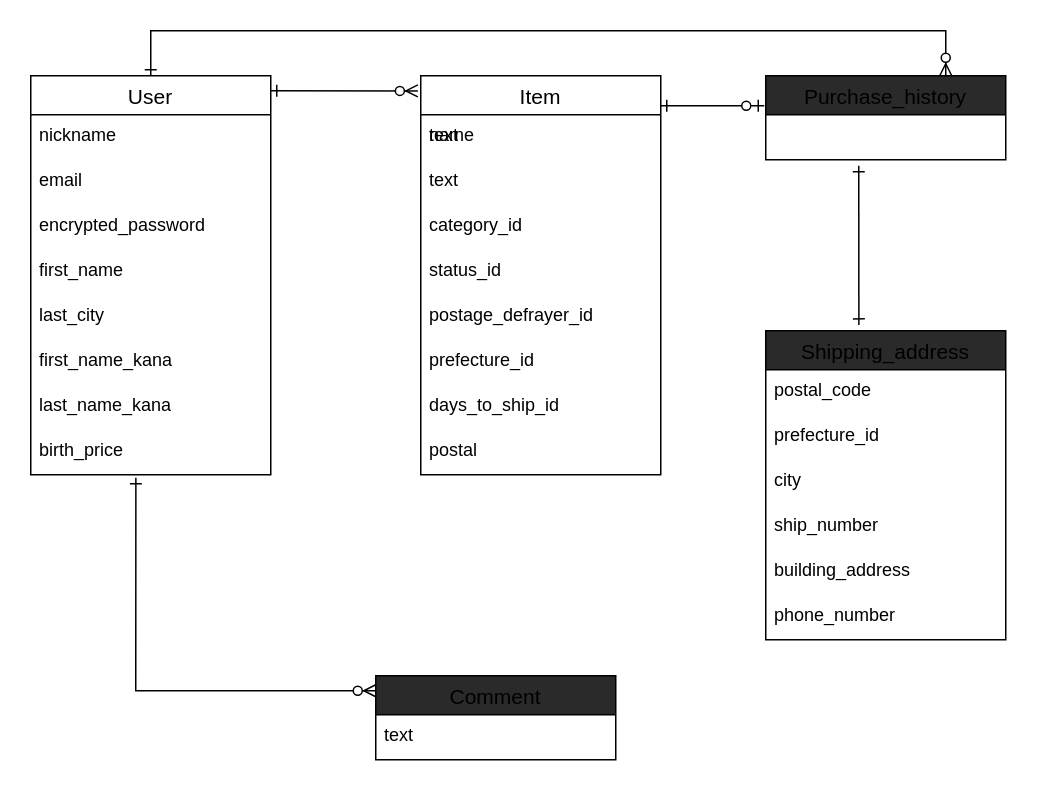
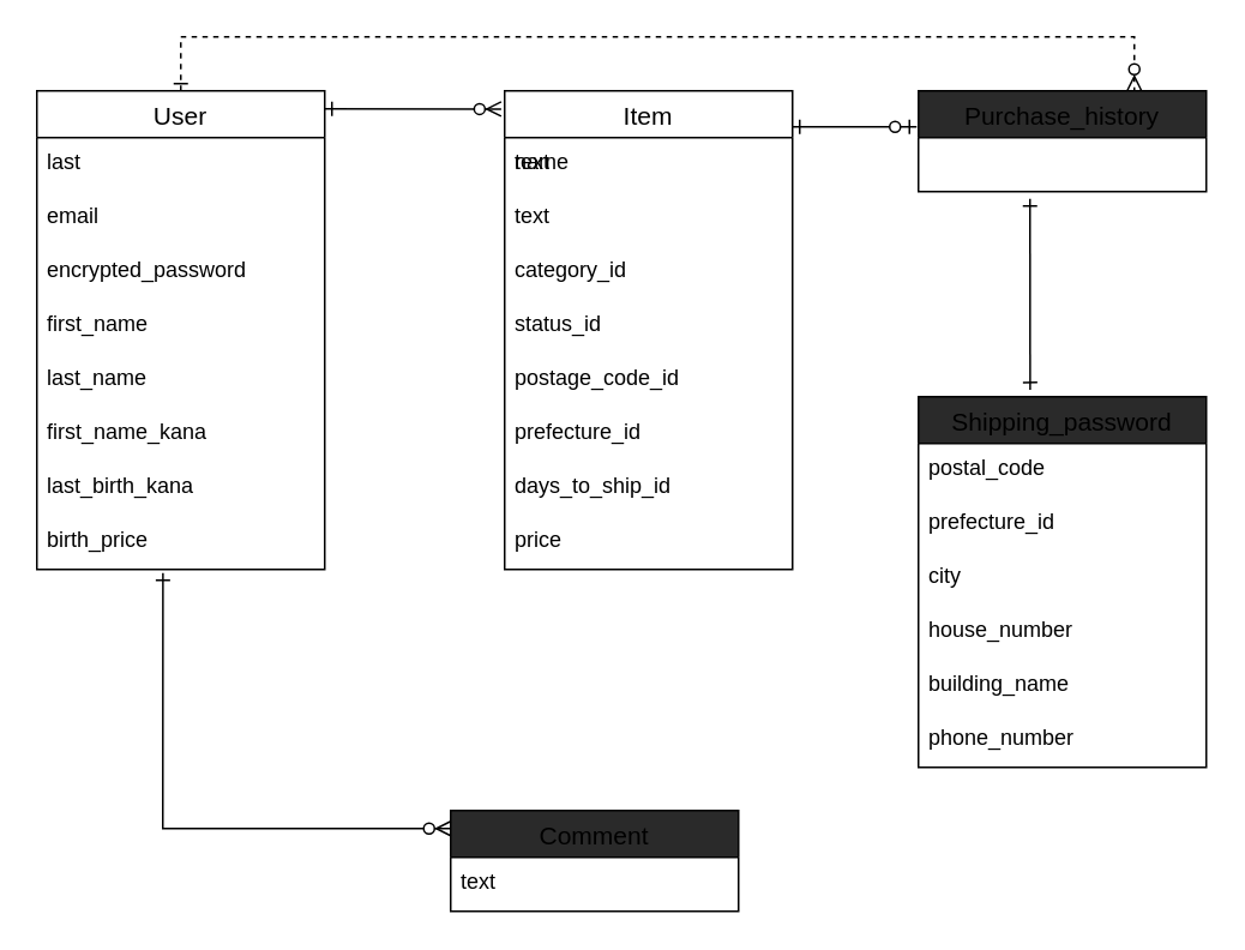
- <mxCell id="25" value="" style="endArrow=ERzeroToMany;html=1;rounded=0;exitX=0.5;exitY=0;exitDx=0;exitDy=0;entryX=0.75;entryY=0;entryDx=0;entryDy=0;endFill=1;startArrow=ERone;startFill=0;" parent="1" source="2" target="23" edge="1"><mxGeometry relative="1" as="geometry"><mxPoint x="150" y="30" as="sourcePoint" /><mxPoint x="610" y="40" as="targetPoint" /><Array as="points"><mxPoint x="100" y="20" /><mxPoint x="630" y="20" /></Array></mxGeometry></mxCell>
+ <mxCell id="25" value="" style="endArrow=ERzeroToMany;html=1;rounded=0;exitX=0.5;exitY=0;exitDx=0;exitDy=0;entryX=0.75;entryY=0;entryDx=0;entryDy=0;endFill=1;startArrow=ERone;startFill=0;dashed=1;" parent="1" source="2" target="23" edge="1"><mxGeometry relative="1" as="geometry"><mxPoint x="150" y="30" as="sourcePoint" /><mxPoint x="610" y="40" as="targetPoint" /><Array as="points"><mxPoint x="100" y="20" /><mxPoint x="630" y="20" /></Array></mxGeometry></mxCell>
- <mxCell id="3" value="nickname" style="text;strokeColor=none;fillColor=none;spacingLeft=4;spacingRight=4;overflow=hidden;rotatable=0;points=[[0,0.5],[1,0.5]];portConstraint=eastwest;fontSize=12;" parent="2" vertex="1"><mxGeometry y="26" width="160" height="30" as="geometry" /></mxCell>
+ <mxCell id="3" value="last" style="text;strokeColor=none;fillColor=none;spacingLeft=4;spacingRight=4;overflow=hidden;rotatable=0;points=[[0,0.5],[1,0.5]];portConstraint=eastwest;fontSize=12;" parent="2" vertex="1"><mxGeometry y="26" width="160" height="30" as="geometry" /></mxCell>
- <mxCell id="7" value="last_city" style="text;strokeColor=none;fillColor=none;spacingLeft=4;spacingRight=4;overflow=hidden;rotatable=0;points=[[0,0.5],[1,0.5]];portConstraint=eastwest;fontSize=12;" parent="2" vertex="1"><mxGeometry y="146" width="160" height="30" as="geometry" /></mxCell>
+ <mxCell id="7" value="last_name" style="text;strokeColor=none;fillColor=none;spacingLeft=4;spacingRight=4;overflow=hidden;rotatable=0;points=[[0,0.5],[1,0.5]];portConstraint=eastwest;fontSize=12;" parent="2" vertex="1"><mxGeometry y="146" width="160" height="30" as="geometry" /></mxCell>
- <mxCell id="16" value="postage_defrayer_id" style="text;strokeColor=none;fillColor=none;spacingLeft=4;spacingRight=4;overflow=hidden;rotatable=0;points=[[0,0.5],[1,0.5]];portConstraint=eastwest;fontSize=12;" parent="11" vertex="1"><mxGeometry y="146" width="160" height="30" as="geometry" /></mxCell>
+ <mxCell id="16" value="postage_code_id" style="text;strokeColor=none;fillColor=none;spacingLeft=4;spacingRight=4;overflow=hidden;rotatable=0;points=[[0,0.5],[1,0.5]];portConstraint=eastwest;fontSize=12;" parent="11" vertex="1"><mxGeometry y="146" width="160" height="30" as="geometry" /></mxCell>
- <mxCell id="26" value="Shipping_address" style="swimlane;fontStyle=0;childLayout=stackLayout;horizontal=1;startSize=26;horizontalStack=0;resizeParent=1;resizeParentMax=0;resizeLast=0;collapsible=1;marginBottom=0;align=center;fontSize=14;labelBackgroundColor=none;fillColor=#2a2a2a;" parent="1" vertex="1"><mxGeometry x="510" y="220" width="160" height="206" as="geometry" /></mxCell>
+ <mxCell id="26" value="Shipping_password" style="swimlane;fontStyle=0;childLayout=stackLayout;horizontal=1;startSize=26;horizontalStack=0;resizeParent=1;resizeParentMax=0;resizeLast=0;collapsible=1;marginBottom=0;align=center;fontSize=14;labelBackgroundColor=none;fillColor=#2a2a2a;" parent="1" vertex="1"><mxGeometry x="510" y="220" width="160" height="206" as="geometry" /></mxCell>
- <mxCell id="9" value="last_name_kana" style="text;strokeColor=none;fillColor=none;spacingLeft=4;spacingRight=4;overflow=hidden;rotatable=0;points=[[0,0.5],[1,0.5]];portConstraint=eastwest;fontSize=12;" parent="2" vertex="1"><mxGeometry y="206" width="160" height="30" as="geometry" /></mxCell>
+ <mxCell id="9" value="last_birth_kana" style="text;strokeColor=none;fillColor=none;spacingLeft=4;spacingRight=4;overflow=hidden;rotatable=0;points=[[0,0.5],[1,0.5]];portConstraint=eastwest;fontSize=12;" parent="2" vertex="1"><mxGeometry y="206" width="160" height="30" as="geometry" /></mxCell>
- <mxCell id="19" value="postal" style="text;strokeColor=none;fillColor=none;spacingLeft=4;spacingRight=4;overflow=hidden;rotatable=0;points=[[0,0.5],[1,0.5]];portConstraint=eastwest;fontSize=12;" parent="11" vertex="1"><mxGeometry y="236" width="160" height="30" as="geometry" /></mxCell>
+ <mxCell id="19" value="price" style="text;strokeColor=none;fillColor=none;spacingLeft=4;spacingRight=4;overflow=hidden;rotatable=0;points=[[0,0.5],[1,0.5]];portConstraint=eastwest;fontSize=12;" parent="11" vertex="1"><mxGeometry y="236" width="160" height="30" as="geometry" /></mxCell>
- <mxCell id="31" value="ship_number" style="text;strokeColor=none;fillColor=none;spacingLeft=4;spacingRight=4;overflow=hidden;rotatable=0;points=[[0,0.5],[1,0.5]];portConstraint=eastwest;fontSize=12;" parent="26" vertex="1"><mxGeometry y="116" width="160" height="30" as="geometry" /></mxCell>
+ <mxCell id="31" value="house_number" style="text;strokeColor=none;fillColor=none;spacingLeft=4;spacingRight=4;overflow=hidden;rotatable=0;points=[[0,0.5],[1,0.5]];portConstraint=eastwest;fontSize=12;" parent="26" vertex="1"><mxGeometry y="116" width="160" height="30" as="geometry" /></mxCell>
- <mxCell id="32" value="building_address" style="text;strokeColor=none;fillColor=none;spacingLeft=4;spacingRight=4;overflow=hidden;rotatable=0;points=[[0,0.5],[1,0.5]];portConstraint=eastwest;fontSize=12;" parent="26" vertex="1"><mxGeometry y="146" width="160" height="30" as="geometry" /></mxCell>
+ <mxCell id="32" value="building_name" style="text;strokeColor=none;fillColor=none;spacingLeft=4;spacingRight=4;overflow=hidden;rotatable=0;points=[[0,0.5],[1,0.5]];portConstraint=eastwest;fontSize=12;" parent="26" vertex="1"><mxGeometry y="146" width="160" height="30" as="geometry" /></mxCell>
